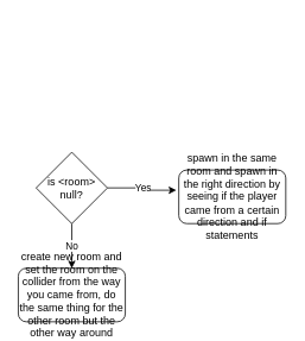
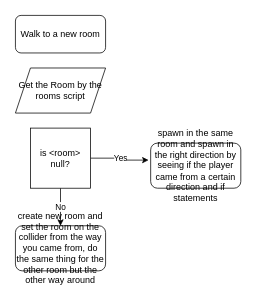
+ <mxCell id="2" value="Walk to a new room" style="rounded=1;whiteSpace=wrap;html=1;" vertex="1" parent="1"><mxGeometry x="20" y="20" width="120" height="50" as="geometry" /></mxCell>
+ <mxCell id="6" value="Get the Room by the rooms script" style="shape=parallelogram;perimeter=parallelogramPerimeter;whiteSpace=wrap;html=1;fixedSize=1;" vertex="1" parent="1"><mxGeometry x="20" y="90" width="120" height="60" as="geometry" /></mxCell>
- <mxCell id="5" value="is &amp;lt;room&amp;gt; null?" style="rhombus;whiteSpace=wrap;html=1;" vertex="1" parent="1"><mxGeometry x="40" y="170" width="80" height="80" as="geometry" /></mxCell>
+ <mxCell id="5" value="is &amp;lt;room&amp;gt; null?" style="whiteSpace=wrap;html=1;rounded=0;" vertex="1" parent="1"><mxGeometry x="40" y="170" width="80" height="80" as="geometry" /></mxCell>
